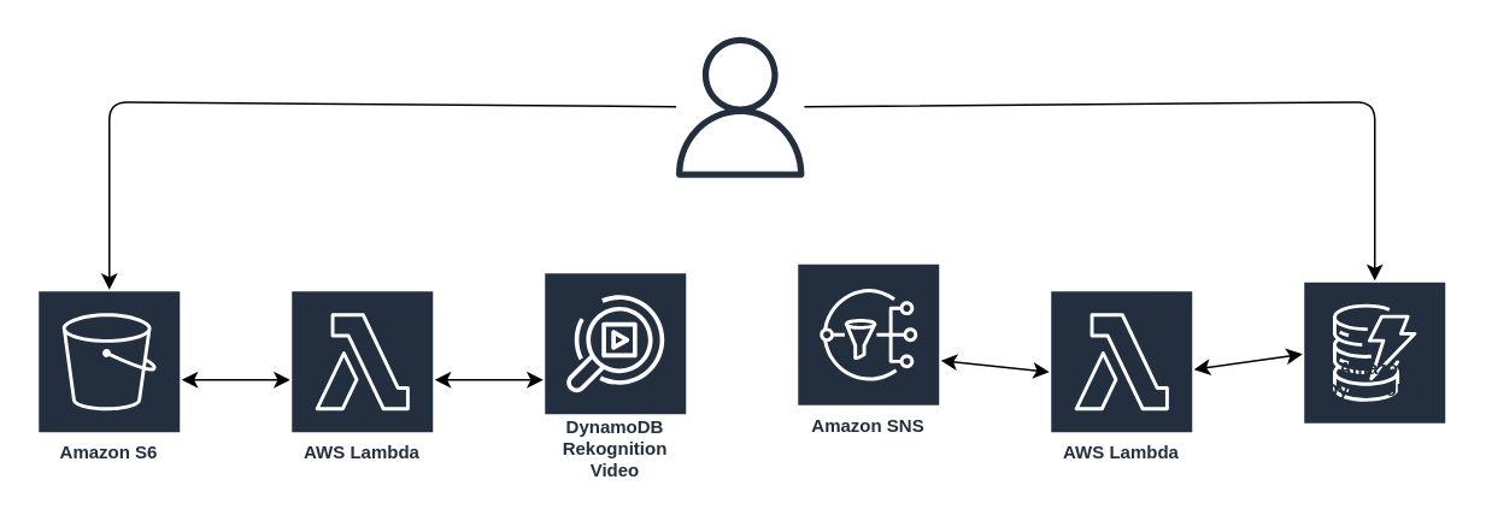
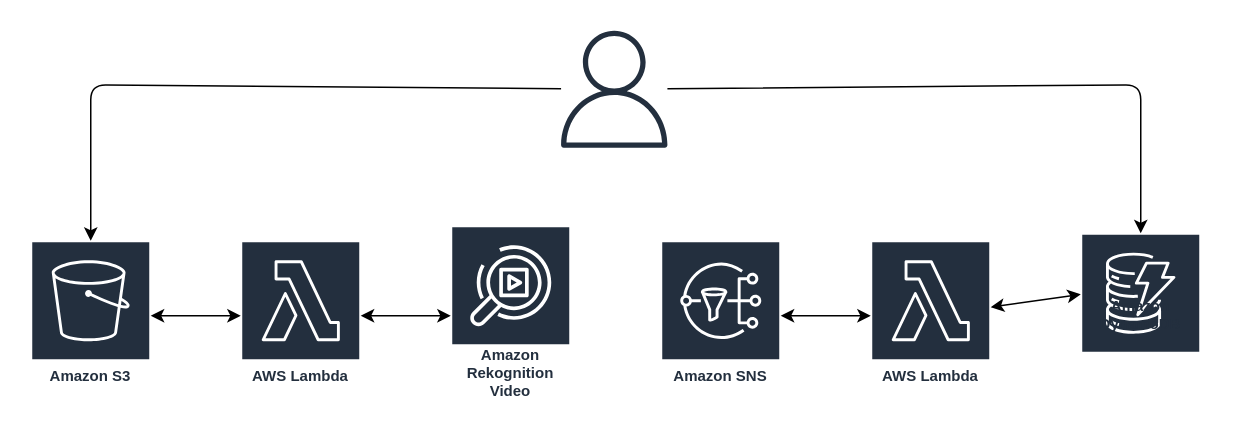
- <mxCell id="7" value="Amazon SNS" style="outlineConnect=0;fontColor=#232F3E;gradientColor=none;strokeColor=#ffffff;fillColor=#232F3E;dashed=0;verticalLabelPosition=middle;verticalAlign=bottom;align=center;html=1;whiteSpace=wrap;fontSize=10;fontStyle=1;spacing=3;shape=mxgraph.aws4.productIcon;prIcon=mxgraph.aws4.sns;" vertex="1" parent="1"><mxGeometry x="440" y="145" width="80" height="100" as="geometry" /></mxCell>
+ <mxCell id="7" value="Amazon SNS" style="outlineConnect=0;fontColor=#232F3E;gradientColor=none;strokeColor=#ffffff;fillColor=#232F3E;dashed=0;verticalLabelPosition=middle;verticalAlign=bottom;align=center;html=1;whiteSpace=wrap;fontSize=10;fontStyle=1;spacing=3;shape=mxgraph.aws4.productIcon;prIcon=mxgraph.aws4.sns;" vertex="1" parent="1"><mxGeometry x="440" y="160" width="80" height="100" as="geometry" /></mxCell>
- <mxCell id="3" value="Amazon S6" style="outlineConnect=0;fontColor=#232F3E;gradientColor=none;strokeColor=#ffffff;fillColor=#232F3E;dashed=0;verticalLabelPosition=middle;verticalAlign=bottom;align=center;html=1;whiteSpace=wrap;fontSize=10;fontStyle=1;spacing=3;shape=mxgraph.aws4.productIcon;prIcon=mxgraph.aws4.s3;" vertex="1" parent="1"><mxGeometry x="20" y="160" width="80" height="100" as="geometry" /></mxCell>
+ <mxCell id="3" value="Amazon S3" style="outlineConnect=0;fontColor=#232F3E;gradientColor=none;strokeColor=#ffffff;fillColor=#232F3E;dashed=0;verticalLabelPosition=middle;verticalAlign=bottom;align=center;html=1;whiteSpace=wrap;fontSize=10;fontStyle=1;spacing=3;shape=mxgraph.aws4.productIcon;prIcon=mxgraph.aws4.s3;" vertex="1" parent="1"><mxGeometry x="20" y="160" width="80" height="100" as="geometry" /></mxCell>
- <mxCell id="5" value="DynamoDB Rekognition Video" style="outlineConnect=0;fontColor=#232F3E;gradientColor=none;strokeColor=#ffffff;fillColor=#232F3E;dashed=0;verticalLabelPosition=middle;verticalAlign=bottom;align=center;html=1;whiteSpace=wrap;fontSize=10;fontStyle=1;spacing=3;shape=mxgraph.aws4.productIcon;prIcon=mxgraph.aws4.rekognition_video;" vertex="1" parent="1"><mxGeometry x="300" y="150" width="80" height="120" as="geometry" /></mxCell>
+ <mxCell id="5" value="Amazon Rekognition Video" style="outlineConnect=0;fontColor=#232F3E;gradientColor=none;strokeColor=#ffffff;fillColor=#232F3E;dashed=0;verticalLabelPosition=middle;verticalAlign=bottom;align=center;html=1;whiteSpace=wrap;fontSize=10;fontStyle=1;spacing=3;shape=mxgraph.aws4.productIcon;prIcon=mxgraph.aws4.rekognition_video;" vertex="1" parent="1"><mxGeometry x="300" y="150" width="80" height="120" as="geometry" /></mxCell>
